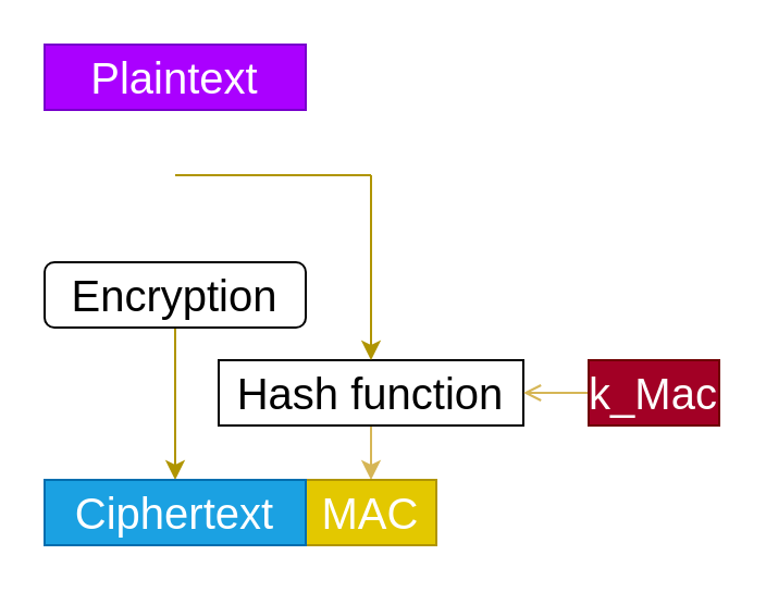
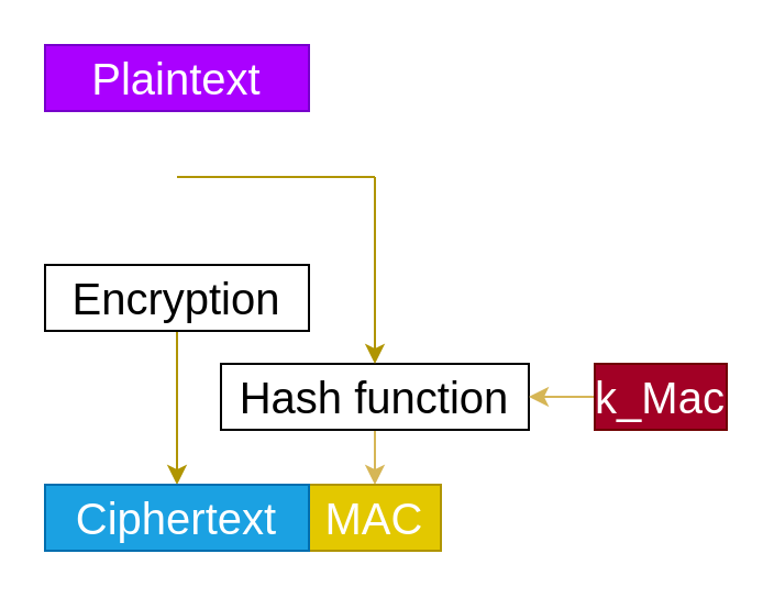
- <mxCell id="3" value="&lt;font style=&quot;font-size: 20px&quot;&gt;Encryption&lt;/font&gt;" style="whiteSpace=wrap;html=1;rounded=1;" parent="1" vertex="1"><mxGeometry x="20" y="120" width="120" height="30" as="geometry" /></mxCell>
+ <mxCell id="3" value="&lt;font style=&quot;font-size: 20px&quot;&gt;Encryption&lt;/font&gt;" style="rounded=0;whiteSpace=wrap;html=1;" parent="1" vertex="1"><mxGeometry x="20" y="120" width="120" height="30" as="geometry" /></mxCell>
- <mxCell id="8" style="edgeStyle=orthogonalEdgeStyle;rounded=0;orthogonalLoop=1;jettySize=auto;html=1;exitX=0;exitY=0.5;exitDx=0;exitDy=0;entryX=1;entryY=0.5;entryDx=0;entryDy=0;fillColor=#fff2cc;strokeColor=#d6b656;endArrow=open;" parent="1" source="9" target="6" edge="1"><mxGeometry relative="1" as="geometry" /></mxCell>
+ <mxCell id="8" style="edgeStyle=orthogonalEdgeStyle;rounded=0;orthogonalLoop=1;jettySize=auto;html=1;exitX=0;exitY=0.5;exitDx=0;exitDy=0;entryX=1;entryY=0.5;entryDx=0;entryDy=0;fillColor=#fff2cc;strokeColor=#d6b656;" parent="1" source="9" target="6" edge="1"><mxGeometry relative="1" as="geometry" /></mxCell>
